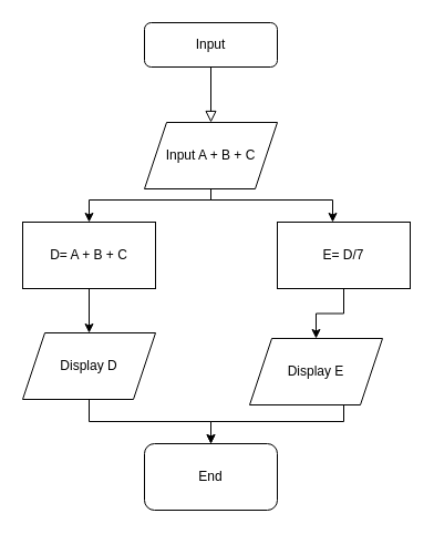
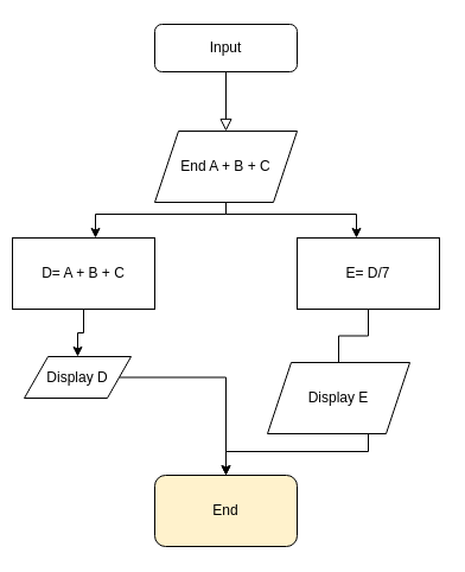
- <mxCell id="5" value="Input A + B + C" style="shape=parallelogram;perimeter=parallelogramPerimeter;whiteSpace=wrap;html=1;fixedSize=1;" vertex="1" parent="1"><mxGeometry x="130" y="110" width="120" height="60" as="geometry" /></mxCell>
+ <mxCell id="5" value="End A + B + C" style="shape=parallelogram;perimeter=parallelogramPerimeter;whiteSpace=wrap;html=1;fixedSize=1;" vertex="1" parent="1"><mxGeometry x="130" y="110" width="120" height="60" as="geometry" /></mxCell>
- <mxCell id="7" value="D= A + B + C" style="whiteSpace=wrap;html=1;" vertex="1" parent="1"><mxGeometry x="20" y="200" width="120" height="60" as="geometry" /></mxCell>
+ <mxCell id="7" value="D= A + B + C" style="whiteSpace=wrap;html=1;" vertex="1" parent="1"><mxGeometry x="10" y="200" width="120" height="60" as="geometry" /></mxCell>
- <mxCell id="12" value="" style="edgeStyle=orthogonalEdgeStyle;rounded=0;orthogonalLoop=1;jettySize=auto;html=1;" edge="1" parent="1" source="13" target="14"><mxGeometry relative="1" as="geometry" /></mxCell>
+ <mxCell id="12" value="" style="edgeStyle=orthogonalEdgeStyle;rounded=0;orthogonalLoop=1;jettySize=auto;html=1;endArrow=none;" edge="1" parent="1" source="13" target="14"><mxGeometry relative="1" as="geometry" /></mxCell>
- <mxCell id="9" value="Display D" style="shape=parallelogram;perimeter=parallelogramPerimeter;whiteSpace=wrap;html=1;fixedSize=1;" vertex="1" parent="1"><mxGeometry x="20" y="300" width="120" height="60" as="geometry" /></mxCell>
+ <mxCell id="9" value="Display D" style="shape=parallelogram;perimeter=parallelogramPerimeter;whiteSpace=wrap;html=1;fixedSize=1;" vertex="1" parent="1"><mxGeometry x="20" y="300" width="90" height="35" as="geometry" /></mxCell>
- <mxCell id="10" value="End" style="rounded=1;whiteSpace=wrap;html=1;" vertex="1" parent="1"><mxGeometry x="130" y="400" width="120" height="60" as="geometry" /></mxCell>
+ <mxCell id="10" value="End" style="rounded=1;whiteSpace=wrap;html=1;fillColor=#fff2cc;" vertex="1" parent="1"><mxGeometry x="130" y="400" width="120" height="60" as="geometry" /></mxCell>
